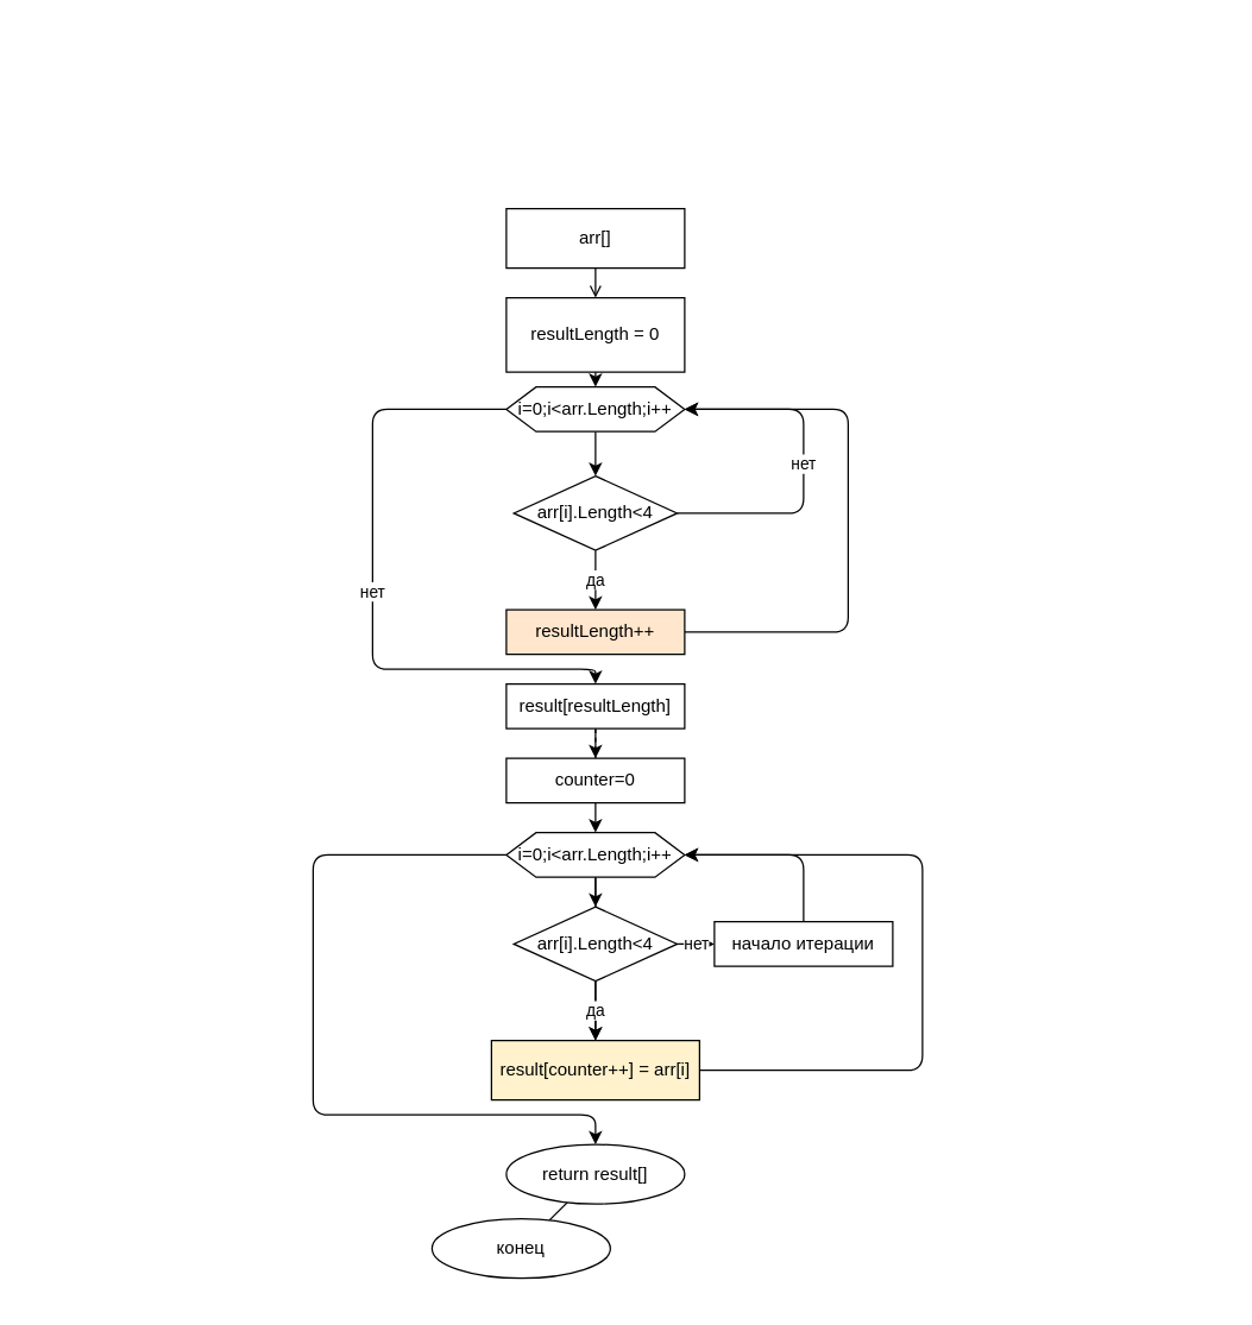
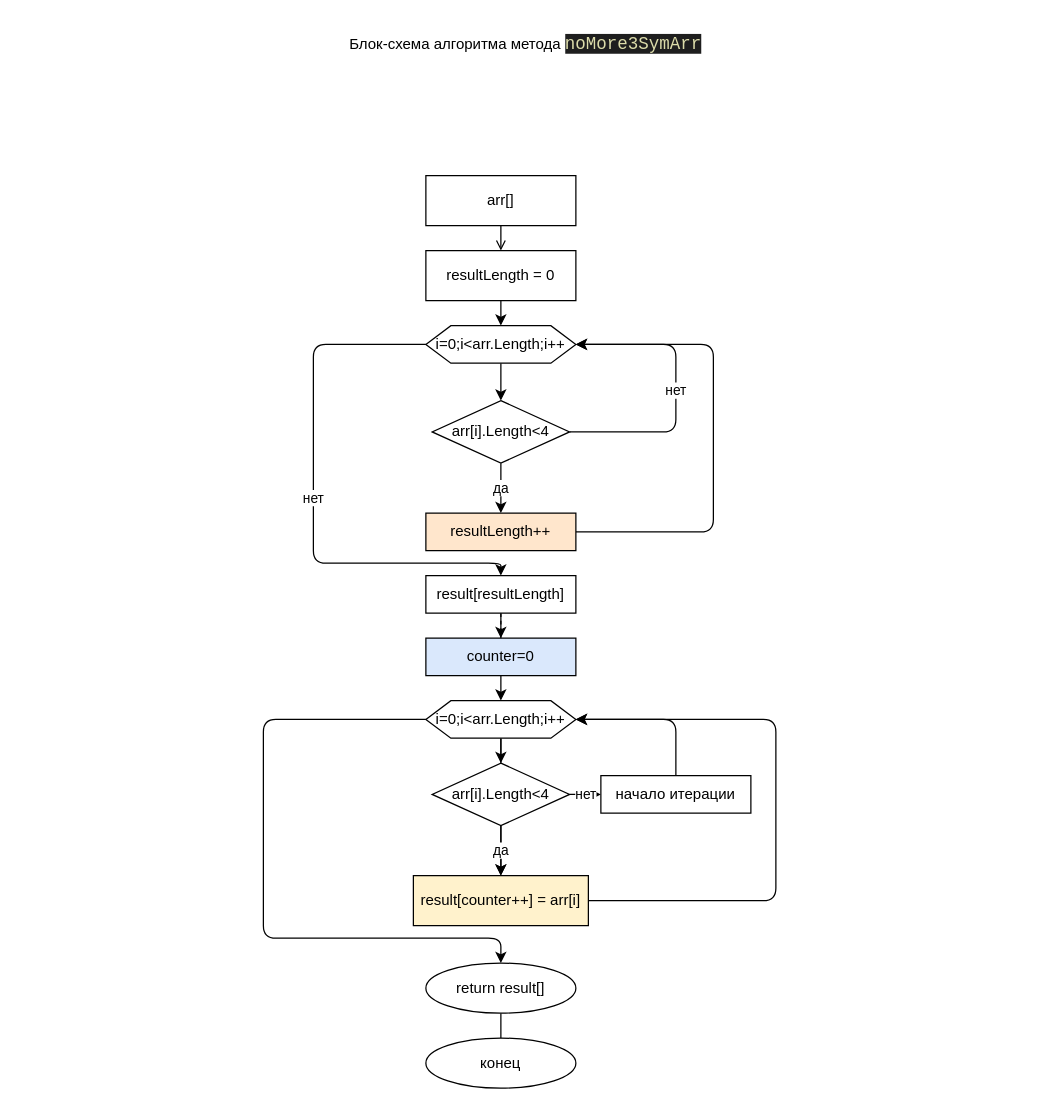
+ <mxCell id="2" value="Блок-схема алгоритма метода&amp;nbsp;&lt;span style=&quot;color: rgb(220 , 220 , 170) ; background-color: rgb(30 , 30 , 30) ; font-family: &amp;#34;consolas&amp;#34; , &amp;#34;courier new&amp;#34; , monospace ; font-size: 14px&quot;&gt;noMore3SymArr&lt;/span&gt;" style="text;html=1;strokeColor=none;fillColor=none;align=center;verticalAlign=middle;whiteSpace=wrap;overflow=hidden;" vertex="1" parent="1"><mxGeometry x="20" y="20" width="800" height="30" as="geometry" /></mxCell>
- <mxCell id="6" value="resultLength = 0" style="rounded=0;whiteSpace=wrap;html=1;" vertex="1" parent="1"><mxGeometry x="340" y="200" width="120" height="50" as="geometry" /></mxCell>
+ <mxCell id="6" value="resultLength = 0" style="rounded=0;whiteSpace=wrap;html=1;" vertex="1" parent="1"><mxGeometry x="340" y="200" width="120" height="40" as="geometry" /></mxCell>
- <mxCell id="18" value="counter=0" style="rounded=0;whiteSpace=wrap;html=1;" vertex="1" parent="1"><mxGeometry x="340" y="510" width="120" height="30" as="geometry" /></mxCell>
+ <mxCell id="18" value="counter=0" style="rounded=0;whiteSpace=wrap;html=1;fillColor=#dae8fc;" vertex="1" parent="1"><mxGeometry x="340" y="510" width="120" height="30" as="geometry" /></mxCell>
- <mxCell id="32" value="конец" style="ellipse;whiteSpace=wrap;html=1;" vertex="1" parent="1"><mxGeometry x="290" y="820" width="120" height="40" as="geometry" /></mxCell>
+ <mxCell id="32" value="конец" style="ellipse;whiteSpace=wrap;html=1;" vertex="1" parent="1"><mxGeometry x="340" y="830" width="120" height="40" as="geometry" /></mxCell>
